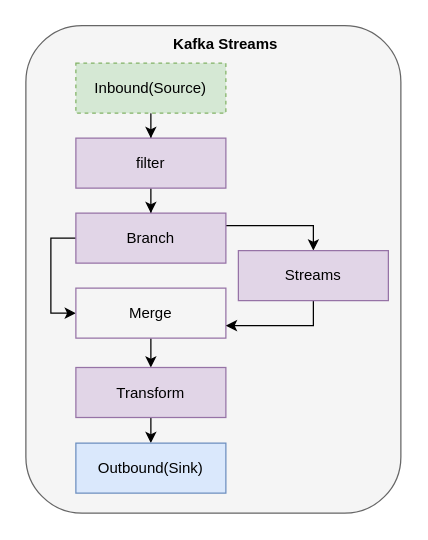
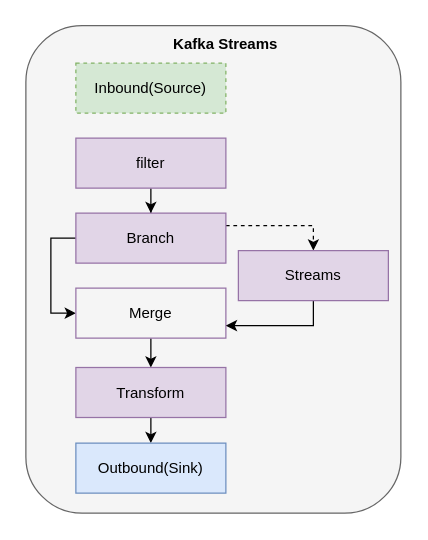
- <mxCell id="4" style="edgeStyle=orthogonalEdgeStyle;rounded=0;orthogonalLoop=1;jettySize=auto;html=1;entryX=0.5;entryY=0;entryDx=0;entryDy=0;" edge="1" parent="1" source="5" target="7"><mxGeometry relative="1" as="geometry" /></mxCell>
- <mxCell id="9" style="edgeStyle=orthogonalEdgeStyle;rounded=0;orthogonalLoop=1;jettySize=auto;html=1;entryX=0.5;entryY=0;entryDx=0;entryDy=0;" edge="1" parent="1" source="10" target="17"><mxGeometry relative="1" as="geometry"><Array as="points"><mxPoint x="250" y="180" /></Array></mxGeometry></mxCell>
+ <mxCell id="9" style="edgeStyle=orthogonalEdgeStyle;rounded=0;orthogonalLoop=1;jettySize=auto;html=1;entryX=0.5;entryY=0;entryDx=0;entryDy=0;dashed=1;" edge="1" parent="1" source="10" target="17"><mxGeometry relative="1" as="geometry"><Array as="points"><mxPoint x="250" y="180" /></Array></mxGeometry></mxCell>
